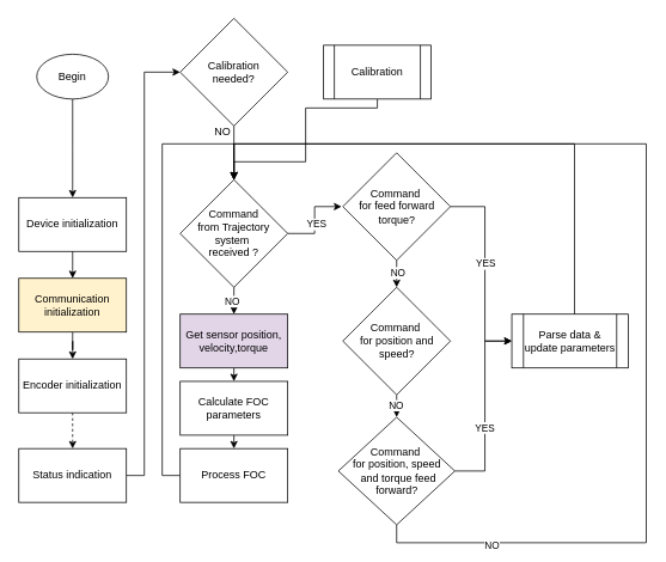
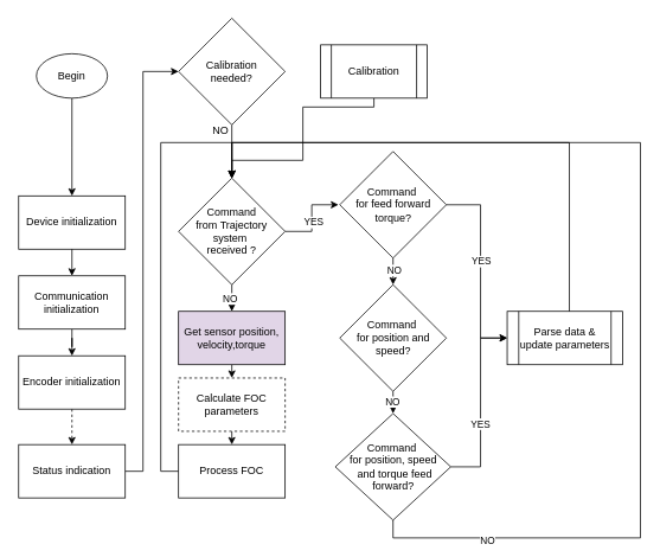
- <mxCell id="5" value="Communication initialization" style="rounded=0;whiteSpace=wrap;html=1;fillColor=#fff2cc;" vertex="1" parent="1"><mxGeometry x="20" y="310" width="120" height="60" as="geometry" /></mxCell>
+ <mxCell id="5" value="Communication initialization" style="rounded=0;whiteSpace=wrap;html=1;" vertex="1" parent="1"><mxGeometry x="20" y="310" width="120" height="60" as="geometry" /></mxCell>
- <mxCell id="39" value="Calculate FOC parameters" style="rounded=0;whiteSpace=wrap;html=1;" vertex="1" parent="1"><mxGeometry x="200" y="425" width="120" height="60" as="geometry" /></mxCell>
+ <mxCell id="39" value="Calculate FOC parameters" style="rounded=0;whiteSpace=wrap;html=1;dashed=1;" vertex="1" parent="1"><mxGeometry x="200" y="425" width="120" height="60" as="geometry" /></mxCell>
